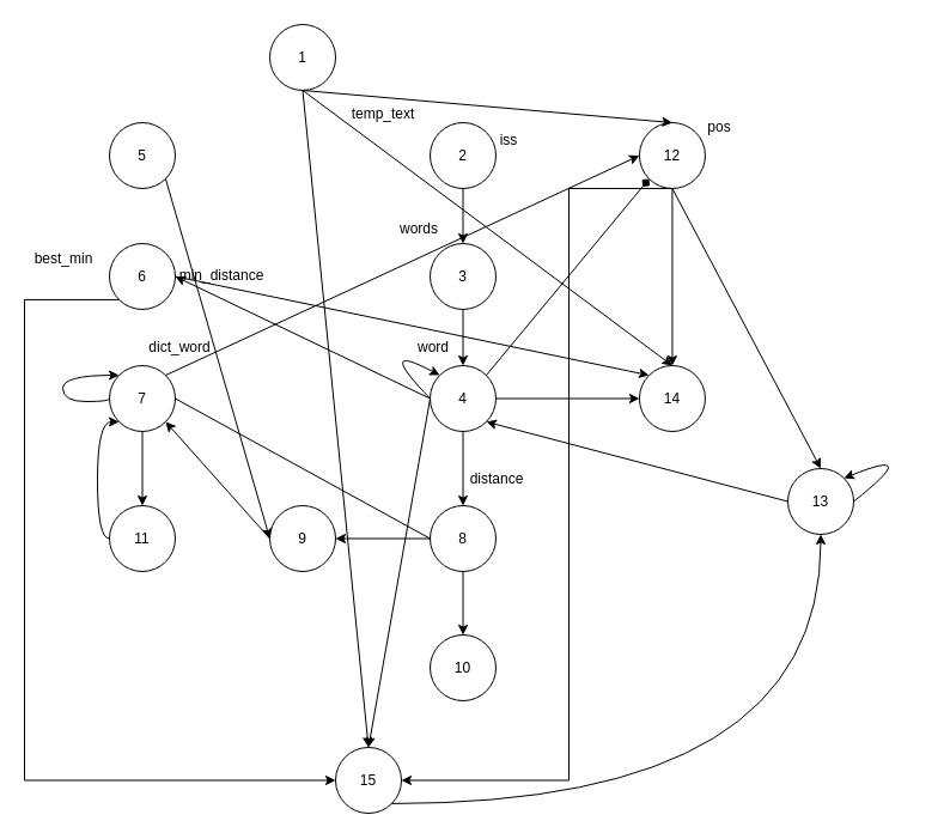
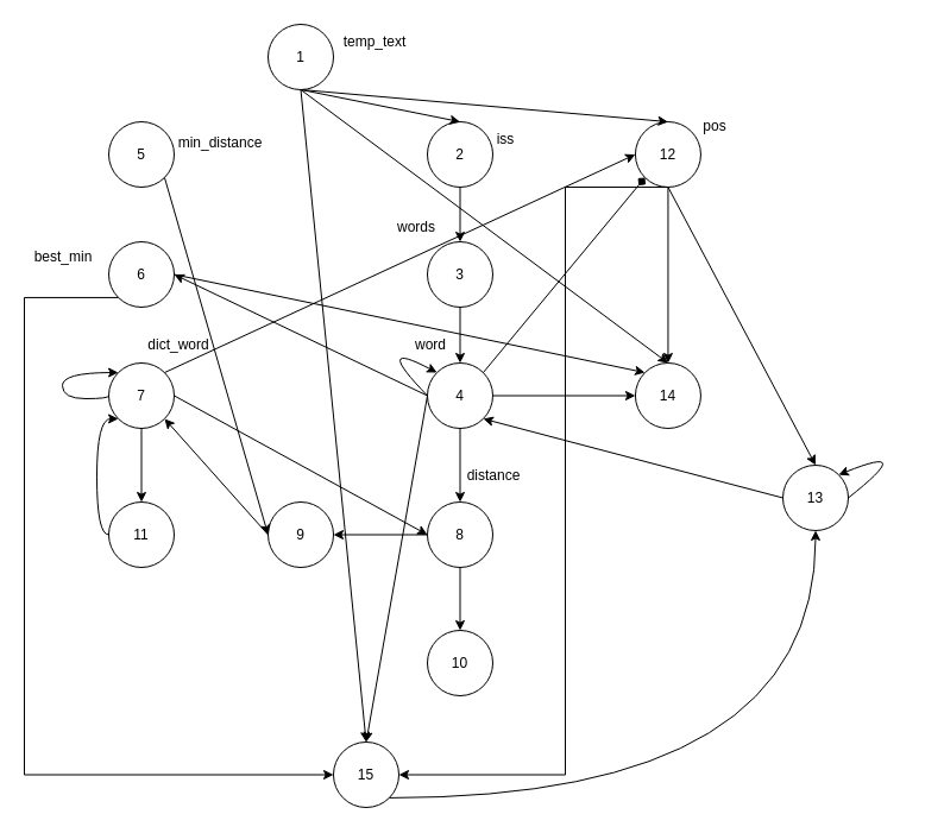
+ <mxCell id="16" value="" style="endArrow=classic;html=1;rounded=0;entryX=0.5;entryY=0;entryDx=0;entryDy=0;exitX=0.5;exitY=1;exitDx=0;exitDy=0;" parent="1" source="2" target="10" edge="1"><mxGeometry width="50" height="50" relative="1" as="geometry"><mxPoint x="332" y="322" as="sourcePoint" /><mxPoint x="382" y="272" as="targetPoint" /></mxGeometry></mxCell>
- <mxCell id="19" value="temp_text" style="text;html=1;strokeColor=none;fillColor=none;align=center;verticalAlign=middle;whiteSpace=wrap;rounded=0;" parent="1" vertex="1"><mxGeometry x="290" y="80" width="60" height="30" as="geometry" /></mxCell>
+ <mxCell id="19" value="temp_text" style="text;html=1;strokeColor=none;fillColor=none;align=center;verticalAlign=middle;whiteSpace=wrap;rounded=0;" parent="1" vertex="1"><mxGeometry x="285" y="20" width="60" height="30" as="geometry" /></mxCell>
- <mxCell id="24" value="min_distance" style="text;html=1;strokeColor=none;fillColor=none;align=center;verticalAlign=middle;whiteSpace=wrap;rounded=0;" parent="1" vertex="1"><mxGeometry x="155" y="215" width="60" height="30" as="geometry" /></mxCell>
+ <mxCell id="24" value="min_distance" style="text;html=1;strokeColor=none;fillColor=none;align=center;verticalAlign=middle;whiteSpace=wrap;rounded=0;" parent="1" vertex="1"><mxGeometry x="155" y="105" width="60" height="30" as="geometry" /></mxCell>
- <mxCell id="28" value="" style="endArrow=none;html=1;rounded=0;exitX=1;exitY=0.5;exitDx=0;exitDy=0;entryX=0;entryY=0.5;entryDx=0;entryDy=0;" parent="1" source="12" target="15" edge="1"><mxGeometry width="50" height="50" relative="1" as="geometry"><mxPoint x="332" y="497" as="sourcePoint" /><mxPoint x="382" y="447" as="targetPoint" /></mxGeometry></mxCell>
+ <mxCell id="28" value="" style="endArrow=classic;html=1;rounded=0;exitX=1;exitY=0.5;exitDx=0;exitDy=0;entryX=0;entryY=0.5;entryDx=0;entryDy=0;" parent="1" source="12" target="15" edge="1"><mxGeometry width="50" height="50" relative="1" as="geometry"><mxPoint x="332" y="497" as="sourcePoint" /><mxPoint x="382" y="447" as="targetPoint" /></mxGeometry></mxCell>
